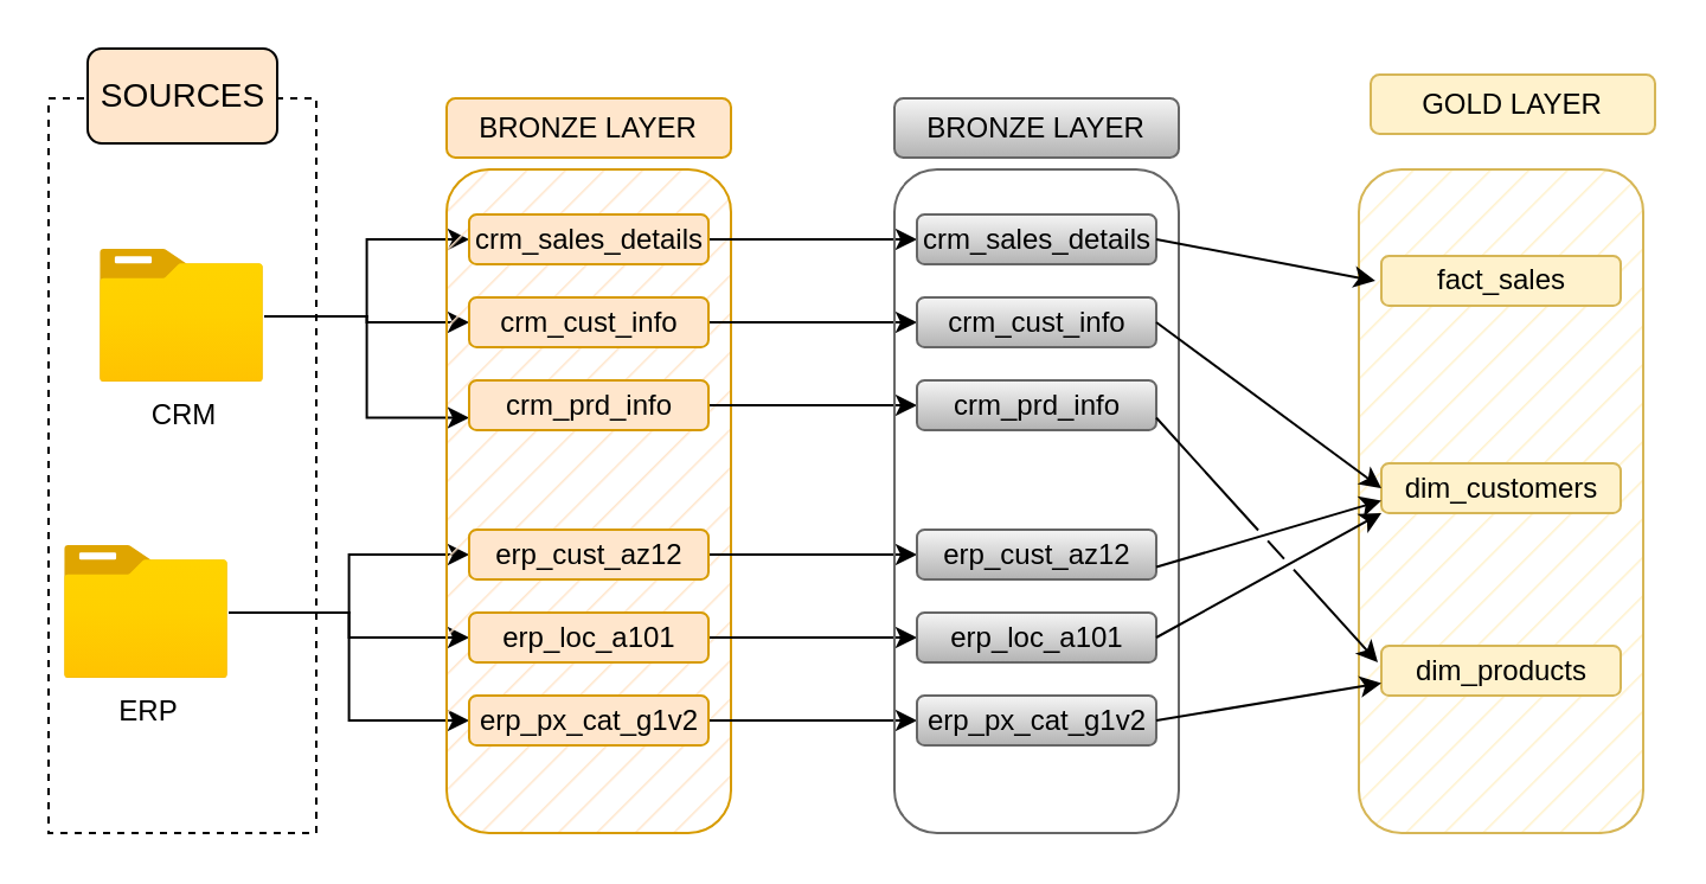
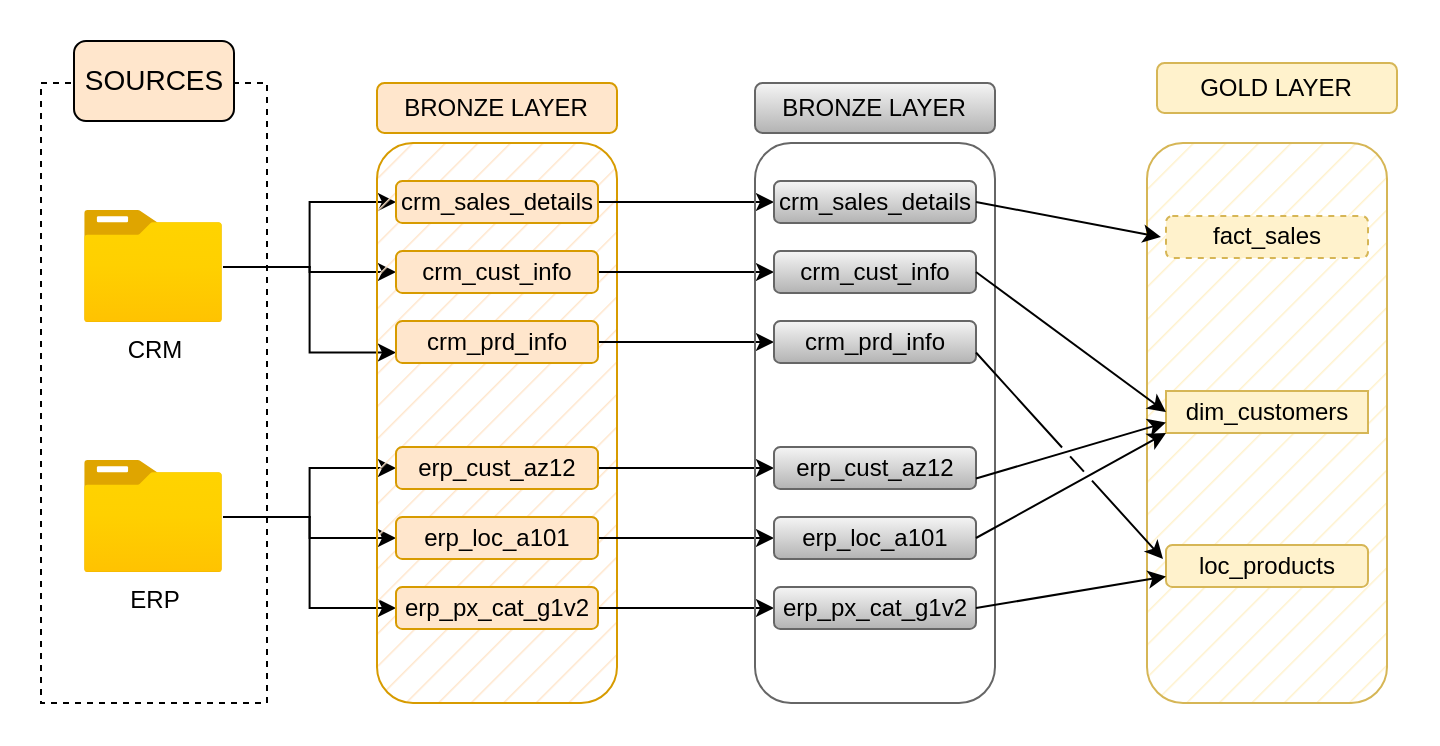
- <mxCell id="36" value="fact_sales" style="rounded=1;whiteSpace=wrap;html=1;fillColor=#fff2cc;strokeColor=#d6b656;gradientColor=none;" vertex="1" parent="1"><mxGeometry x="582.5" y="107.5" width="101" height="21" as="geometry" /></mxCell>
+ <mxCell id="36" value="fact_sales" style="rounded=1;whiteSpace=wrap;html=1;fillColor=#fff2cc;strokeColor=#d6b656;gradientColor=none;dashed=1;" vertex="1" parent="1"><mxGeometry x="582.5" y="107.5" width="101" height="21" as="geometry" /></mxCell>
- <mxCell id="37" value="dim_customers" style="rounded=1;whiteSpace=wrap;html=1;fillColor=#fff2cc;strokeColor=#d6b656;gradientColor=none;" vertex="1" parent="1"><mxGeometry x="582.5" y="195" width="101" height="21" as="geometry" /></mxCell>
+ <mxCell id="37" value="dim_customers" style="whiteSpace=wrap;html=1;fillColor=#fff2cc;strokeColor=#d6b656;gradientColor=none;rounded=0;" vertex="1" parent="1"><mxGeometry x="582.5" y="195" width="101" height="21" as="geometry" /></mxCell>
- <mxCell id="11" value="ERP" style="image;aspect=fixed;html=1;points=[];align=center;fontSize=12;image=img/lib/azure2/general/Folder_Blank.svg;" parent="1" vertex="1"><mxGeometry x="27" y="230" width="69" height="56.0" as="geometry" /></mxCell>
+ <mxCell id="11" value="ERP" style="image;aspect=fixed;html=1;points=[];align=center;fontSize=12;image=img/lib/azure2/general/Folder_Blank.svg;" parent="1" vertex="1"><mxGeometry x="42" y="230" width="69" height="56.0" as="geometry" /></mxCell>
- <mxCell id="38" value="dim_products" style="rounded=1;whiteSpace=wrap;html=1;fillColor=#fff2cc;strokeColor=#d6b656;gradientColor=none;" vertex="1" parent="1"><mxGeometry x="582.5" y="272" width="101" height="21" as="geometry" /></mxCell>
+ <mxCell id="38" value="loc_products" style="rounded=1;whiteSpace=wrap;html=1;fillColor=#fff2cc;strokeColor=#d6b656;gradientColor=none;" vertex="1" parent="1"><mxGeometry x="582.5" y="272" width="101" height="21" as="geometry" /></mxCell>
